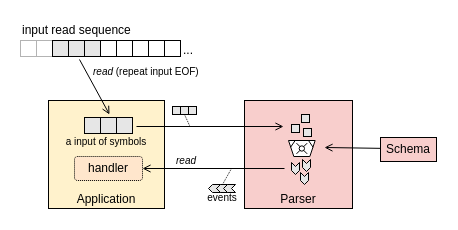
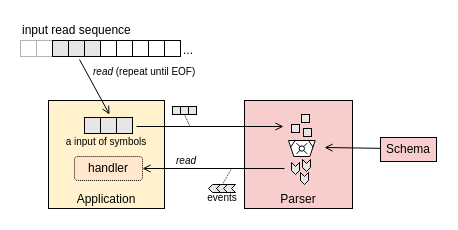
- <mxCell id="9" value="read&lt;span style=&quot;font-style: normal;&quot;&gt; (repeat input EOF)&lt;/span&gt;" style="text;html=1;strokeColor=none;fillColor=none;align=left;verticalAlign=middle;whiteSpace=wrap;rounded=0;fontStyle=2;fontSize=10;" parent="1" vertex="1"><mxGeometry x="91" y="63" width="120" height="15" as="geometry" /></mxCell>
+ <mxCell id="9" value="read&lt;span style=&quot;font-style: normal;&quot;&gt; (repeat until EOF)&lt;/span&gt;" style="text;html=1;strokeColor=none;fillColor=none;align=left;verticalAlign=middle;whiteSpace=wrap;rounded=0;fontStyle=2;fontSize=10;" parent="1" vertex="1"><mxGeometry x="91" y="63" width="120" height="15" as="geometry" /></mxCell>
